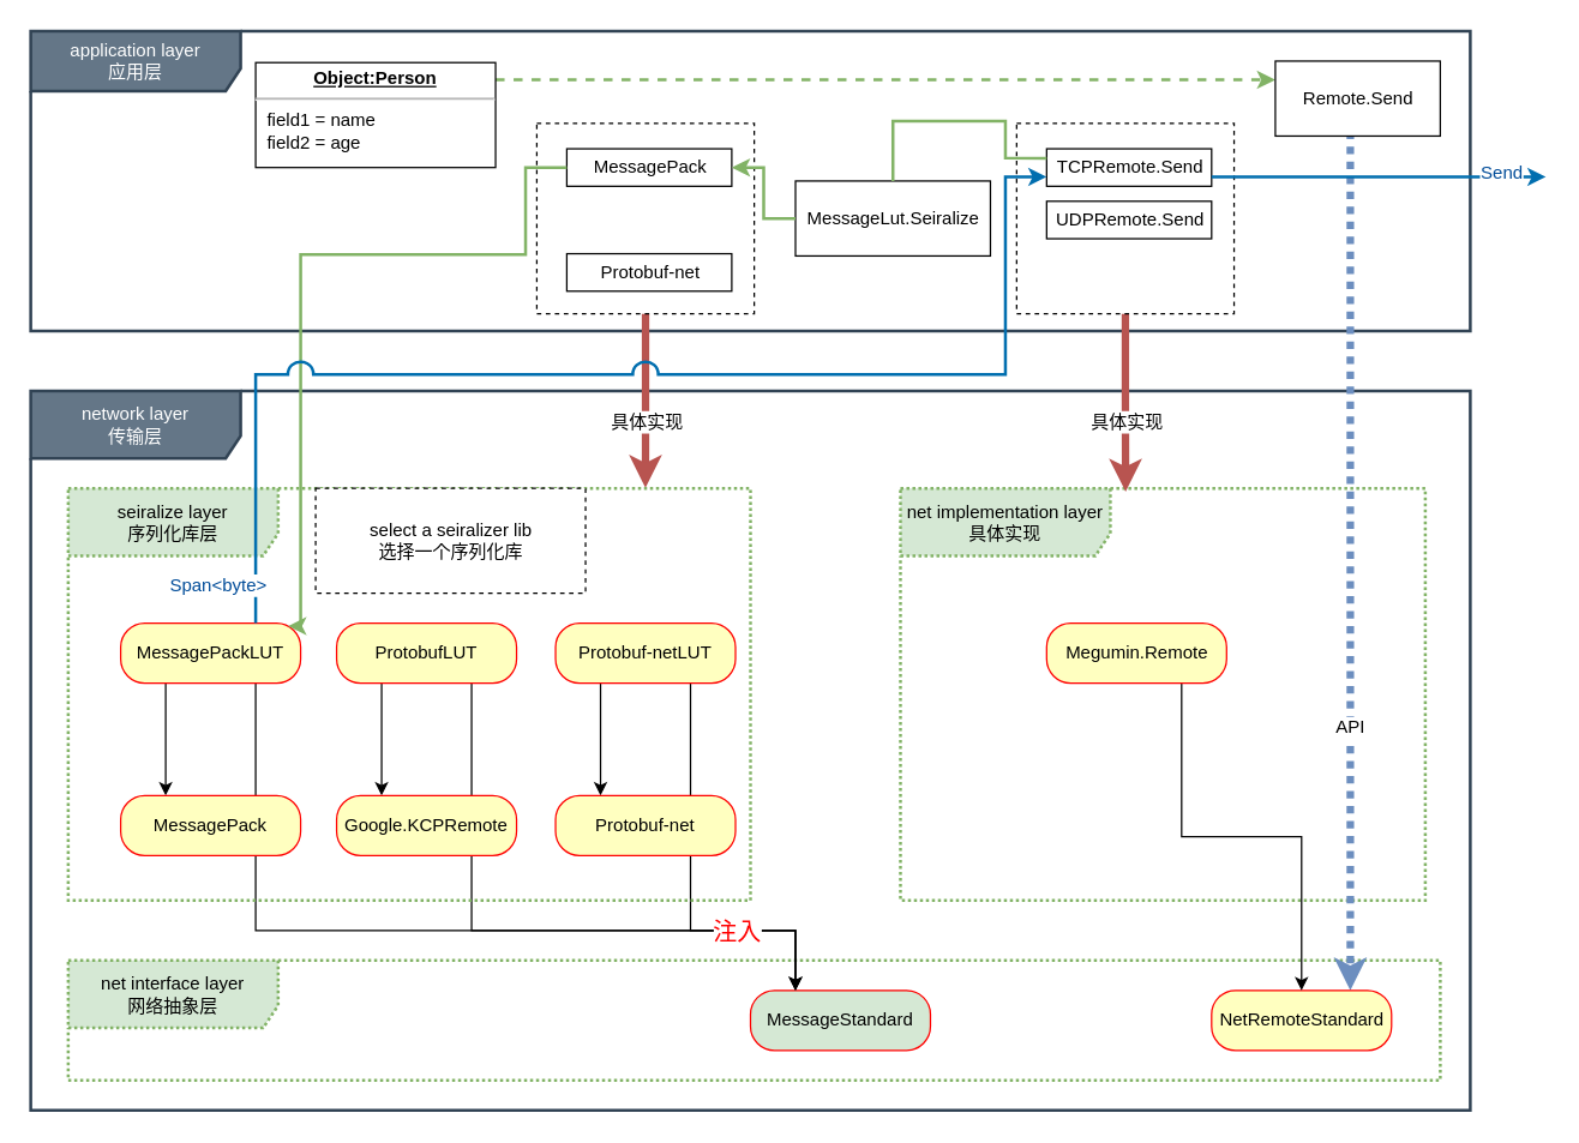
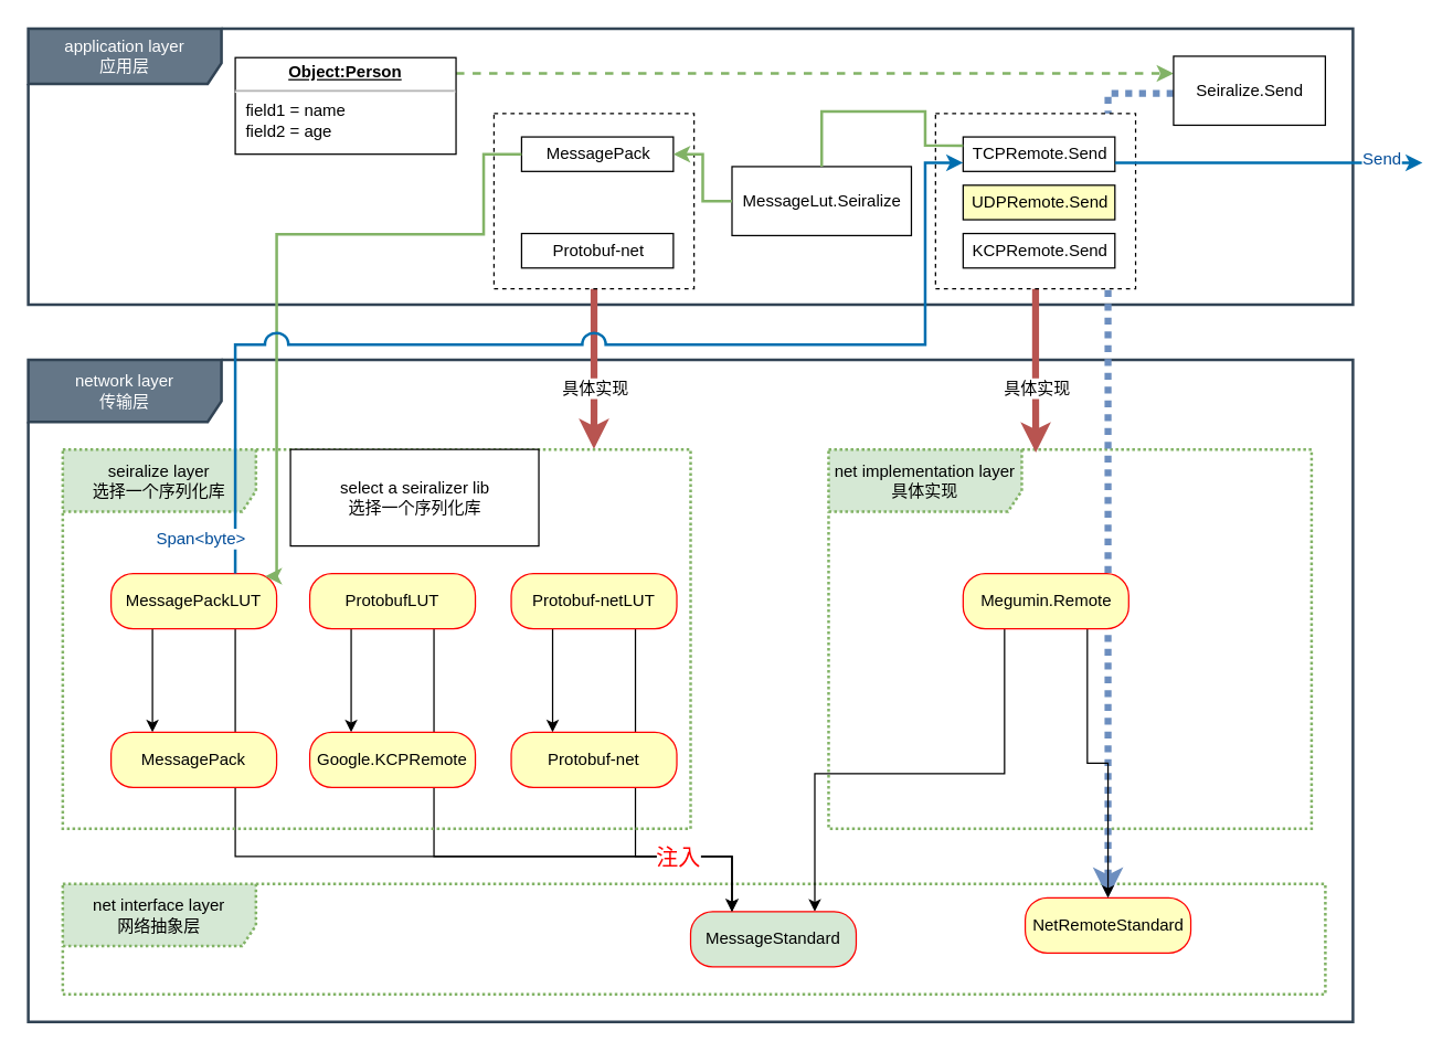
- <mxCell id="32" value="Remote.Send&lt;br&gt;" style="html=1;" parent="1" vertex="1"><mxGeometry x="850" y="40" width="110" height="50" as="geometry" /></mxCell>
+ <mxCell id="32" value="Seiralize.Send&lt;br&gt;" style="html=1;" parent="1" vertex="1"><mxGeometry x="850" y="40" width="110" height="50" as="geometry" /></mxCell>
- <mxCell id="37" value="UDPRemote.Send&lt;br&gt;" style="html=1;" parent="34" vertex="1"><mxGeometry x="20" y="52" width="110" height="25" as="geometry" /></mxCell>
+ <mxCell id="37" value="UDPRemote.Send&lt;br&gt;" style="html=1;fillColor=#ffffc0;" parent="34" vertex="1"><mxGeometry x="20" y="52" width="110" height="25" as="geometry" /></mxCell>
+ <mxCell id="38" value="KCPRemote.Send&lt;br&gt;" style="html=1;" parent="34" vertex="1"><mxGeometry x="20" y="87" width="110" height="25" as="geometry" /></mxCell>
- <mxCell id="27" value="seiralize layer&lt;br&gt;序列化库层&lt;br&gt;" style="shape=umlFrame;whiteSpace=wrap;html=1;width=140;height=45;dashed=1;fillColor=#d5e8d4;strokeColor=#82b366;strokeWidth=2;dashPattern=1 1;" parent="1" vertex="1"><mxGeometry x="45" y="325" width="455" height="275" as="geometry" /></mxCell>
+ <mxCell id="27" value="seiralize layer&lt;br&gt;选择一个序列化库&lt;br&gt;" style="shape=umlFrame;whiteSpace=wrap;html=1;width=140;height=45;dashed=1;fillColor=#d5e8d4;strokeColor=#82b366;strokeWidth=2;dashPattern=1 1;" parent="1" vertex="1"><mxGeometry x="45" y="325" width="455" height="275" as="geometry" /></mxCell>
- <mxCell id="29" value="select a seiralizer lib&lt;br&gt;选择一个序列化库&lt;br&gt;" style="html=1;dashed=1;" parent="1" vertex="1"><mxGeometry x="210" y="325" width="180" height="70" as="geometry" /></mxCell>
+ <mxCell id="29" value="select a seiralizer lib&lt;br&gt;选择一个序列化库&lt;br&gt;" style="html=1;" parent="1" vertex="1"><mxGeometry x="210" y="325" width="180" height="70" as="geometry" /></mxCell>
+ <mxCell id="12" style="edgeStyle=orthogonalEdgeStyle;rounded=0;orthogonalLoop=1;jettySize=auto;html=1;entryX=0.75;entryY=0;entryDx=0;entryDy=0;exitX=0.25;exitY=1;exitDx=0;exitDy=0;" edge="1" parent="1" source="13" target="14"><mxGeometry relative="1" as="geometry"><Array as="points"><mxPoint x="728" y="560" /><mxPoint x="590" y="560" /></Array></mxGeometry></mxCell>
- <mxCell id="8" value="NetRemoteStandard" style="rounded=1;whiteSpace=wrap;html=1;arcSize=40;fontColor=#000000;fillColor=#ffffc0;strokeColor=#ff0000;" parent="1" vertex="1"><mxGeometry x="807.5" y="660" width="120" height="40" as="geometry" /></mxCell>
+ <mxCell id="8" value="NetRemoteStandard" style="rounded=1;whiteSpace=wrap;html=1;arcSize=40;fontColor=#000000;fillColor=#ffffc0;strokeColor=#ff0000;" parent="1" vertex="1"><mxGeometry x="742.5" y="650" width="120" height="40" as="geometry" /></mxCell>
